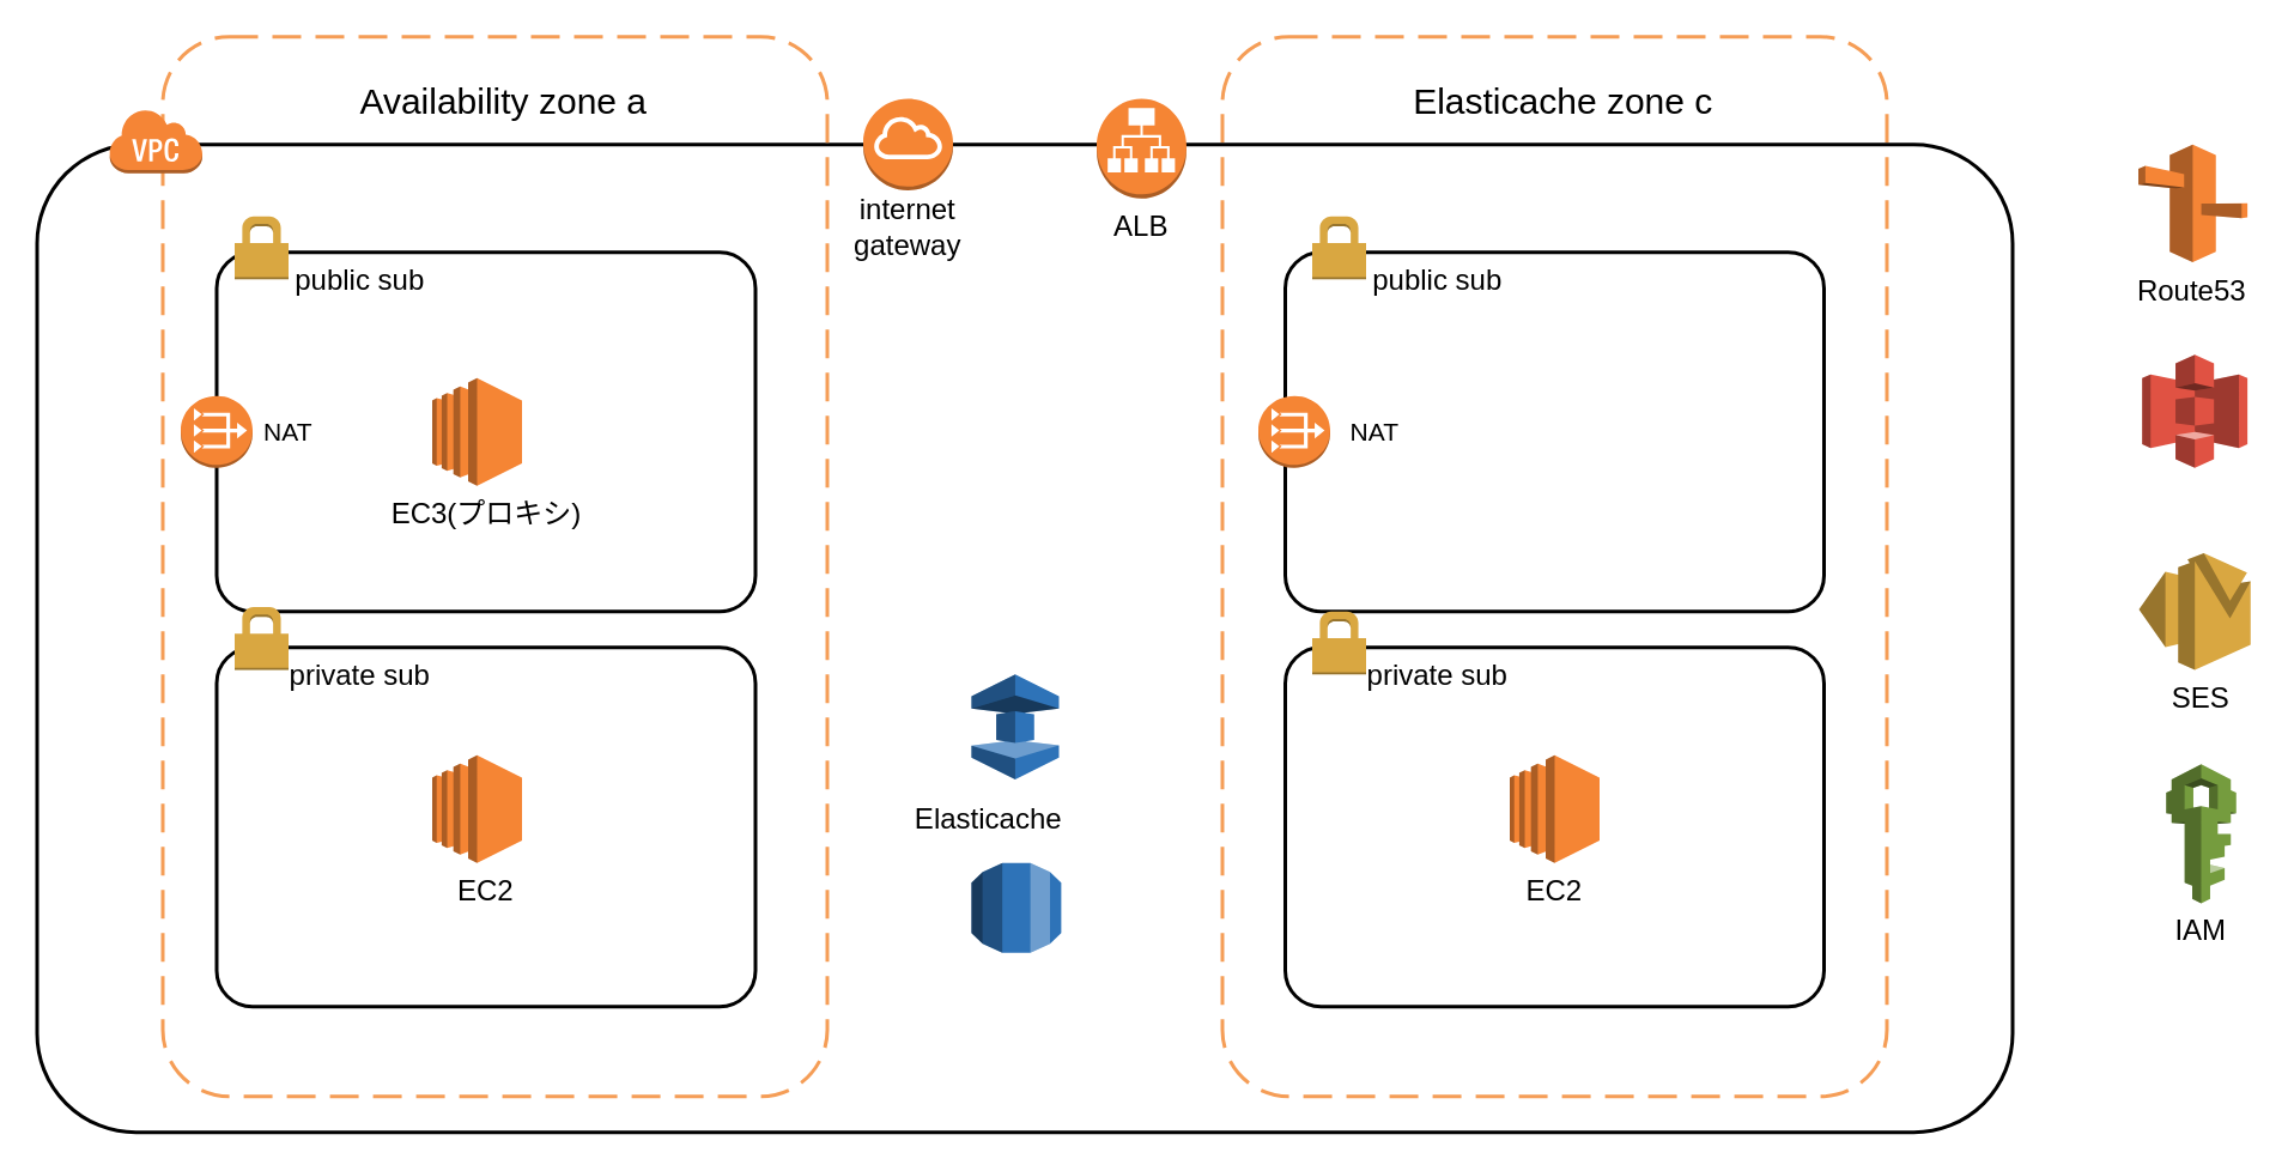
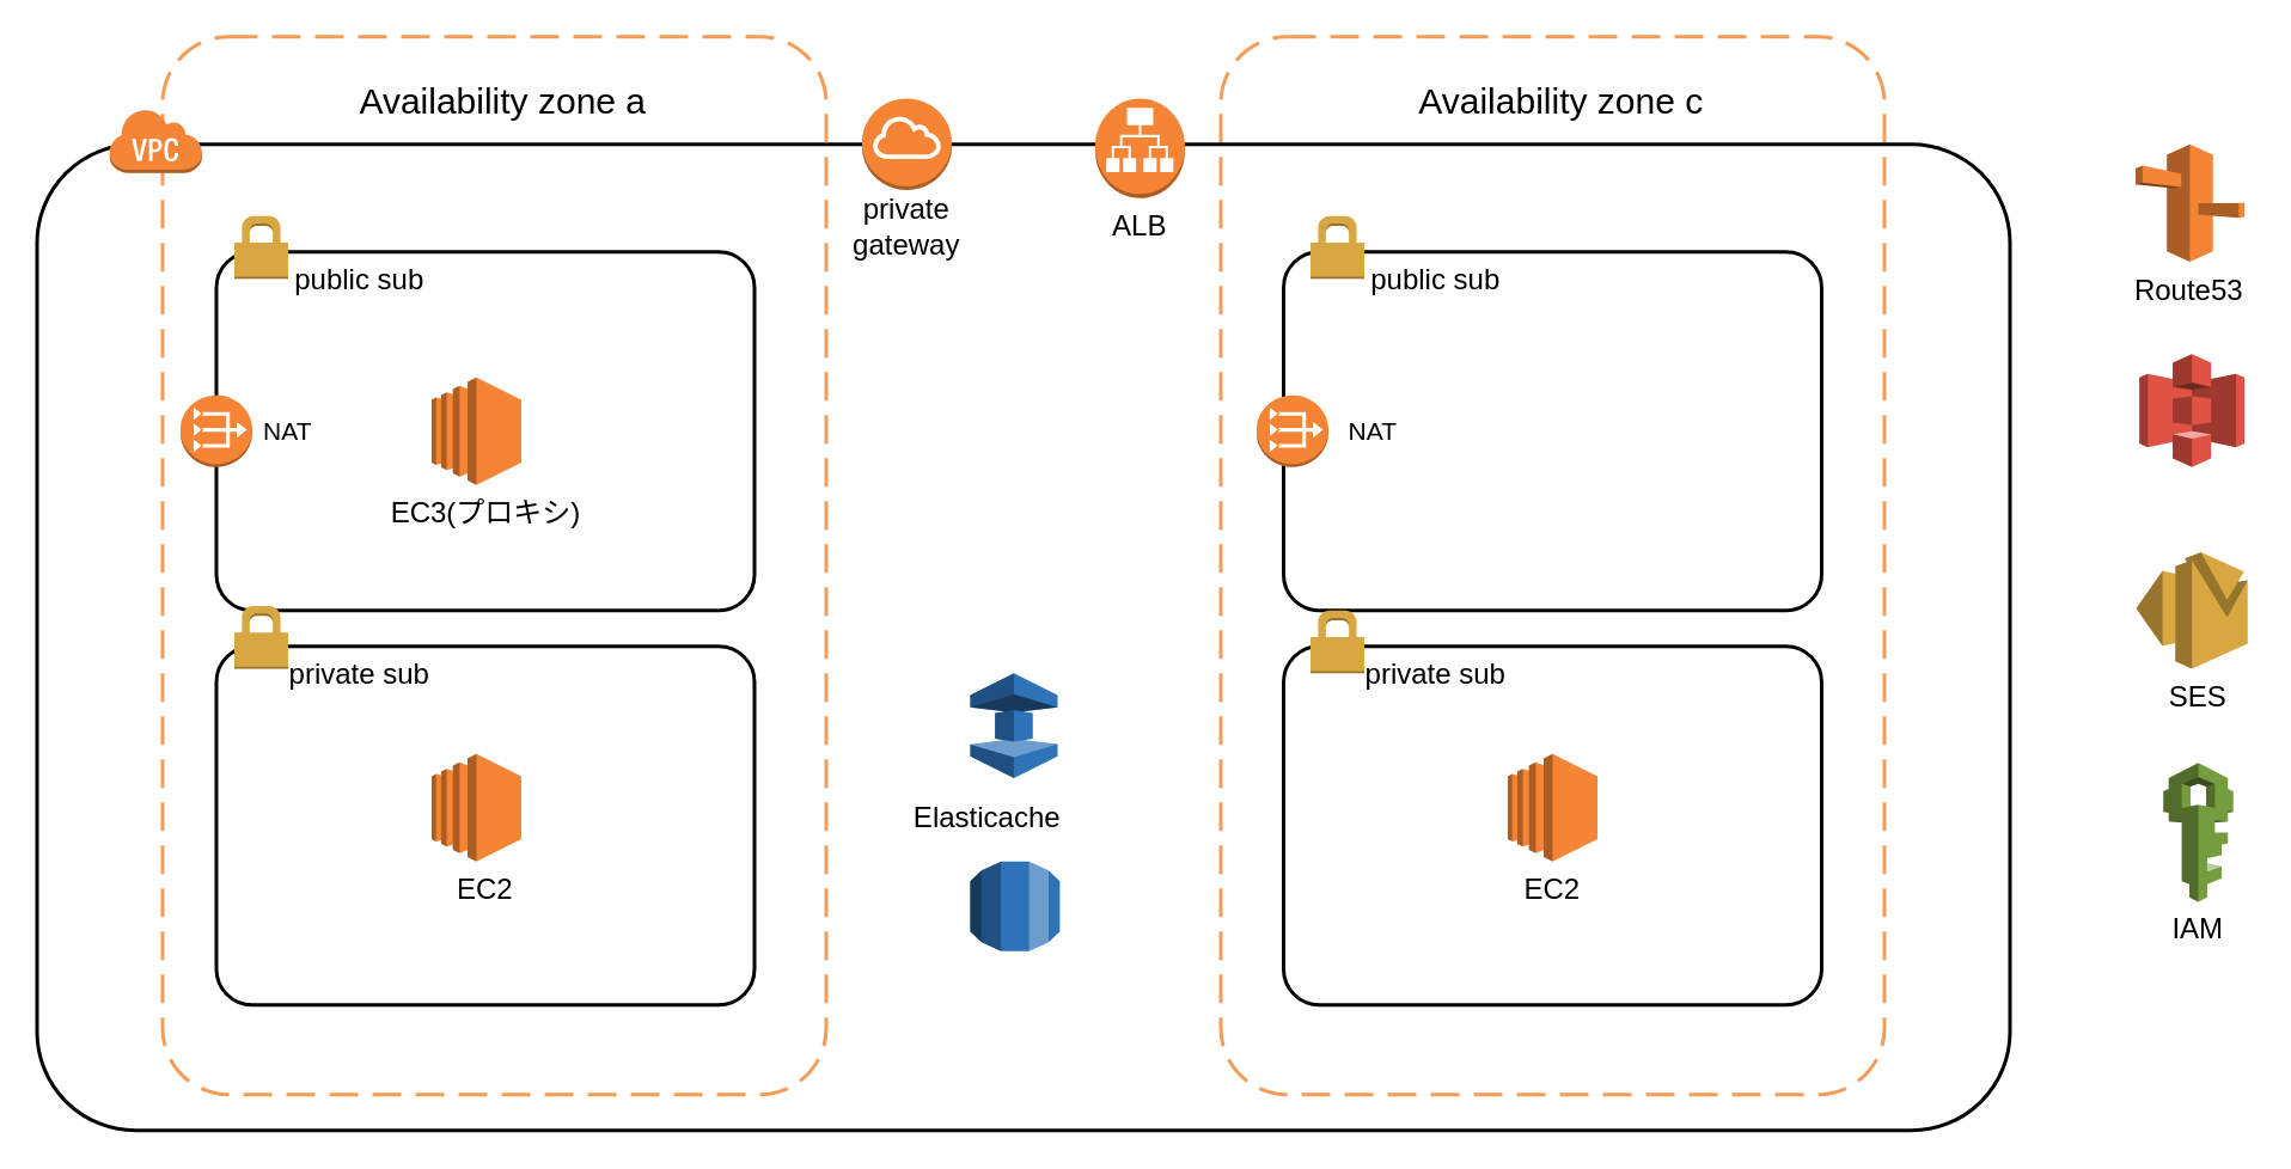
- <mxCell id="40" value="&lt;font style=&quot;font-size: 20px;&quot;&gt;Elasticache zone c&lt;/font&gt;" style="text;html=1;strokeColor=none;fillColor=none;align=center;verticalAlign=middle;whiteSpace=wrap;rounded=0;fontSize=16;" parent="1" vertex="1"><mxGeometry x="740" y="40" width="260" height="30" as="geometry" /></mxCell>
+ <mxCell id="40" value="&lt;font style=&quot;font-size: 20px;&quot;&gt;Availability zone c&lt;/font&gt;" style="text;html=1;strokeColor=none;fillColor=none;align=center;verticalAlign=middle;whiteSpace=wrap;rounded=0;fontSize=16;" parent="1" vertex="1"><mxGeometry x="740" y="40" width="260" height="30" as="geometry" /></mxCell>
- <mxCell id="30" value="&lt;font style=&quot;font-size: 16px;&quot;&gt;internet&lt;br&gt;gateway&lt;/font&gt;" style="text;html=1;strokeColor=none;fillColor=none;align=center;verticalAlign=middle;whiteSpace=wrap;rounded=0;fontSize=16;" parent="1" vertex="1"><mxGeometry x="460" y="96" width="90" height="60" as="geometry" /></mxCell>
+ <mxCell id="30" value="&lt;font style=&quot;font-size: 16px;&quot;&gt;private&lt;br&gt;gateway&lt;/font&gt;" style="text;html=1;strokeColor=none;fillColor=none;align=center;verticalAlign=middle;whiteSpace=wrap;rounded=0;fontSize=16;" parent="1" vertex="1"><mxGeometry x="460" y="96" width="90" height="60" as="geometry" /></mxCell>
